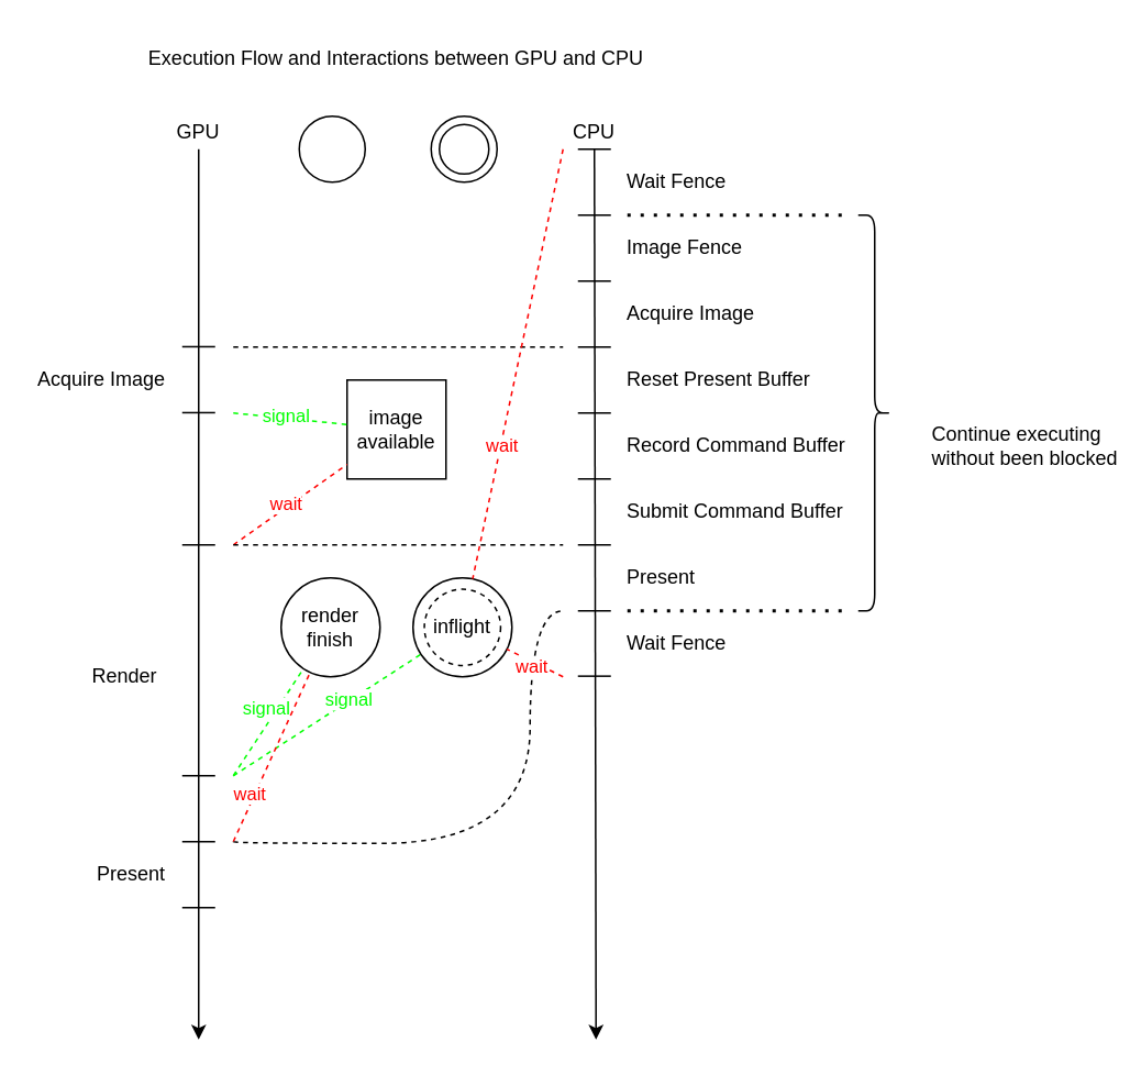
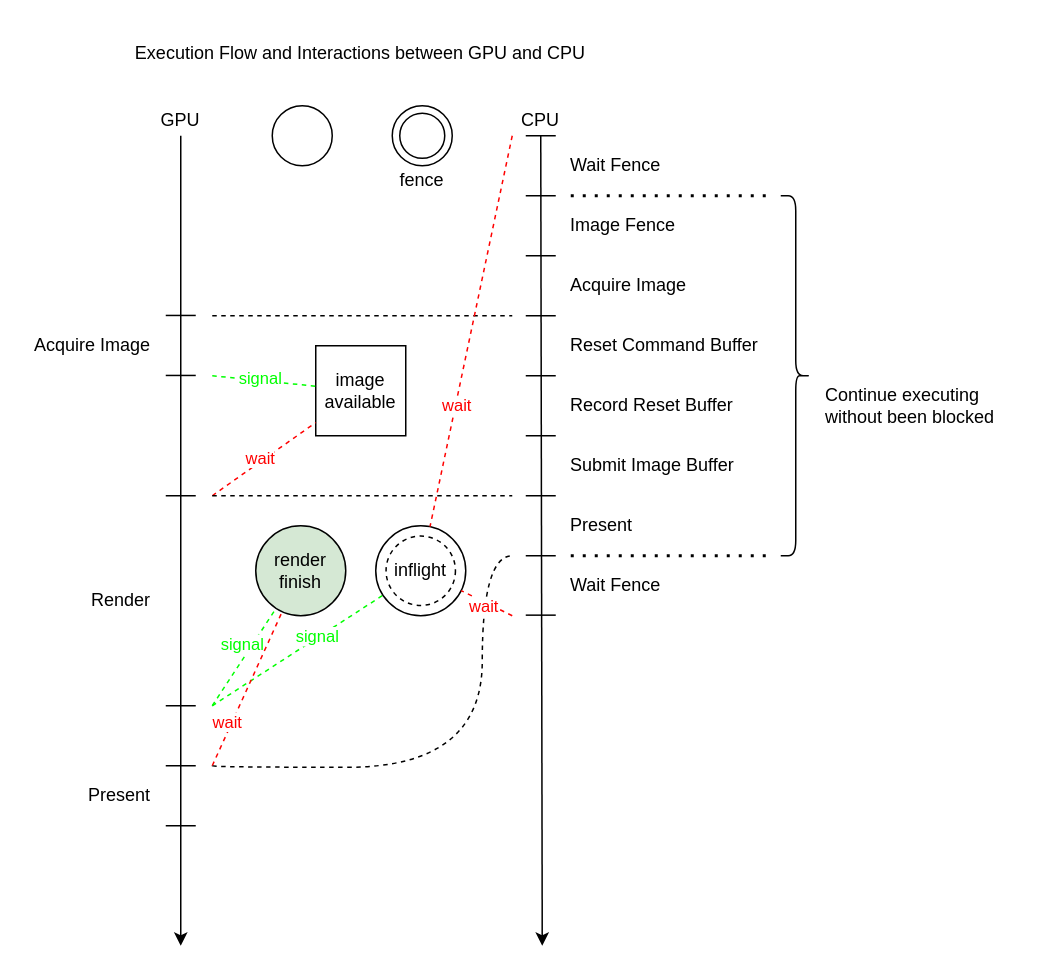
+ <mxCell id="61" value="fence" style="text;html=1;align=center;verticalAlign=middle;whiteSpace=wrap;rounded=0;" vertex="1" parent="1"><mxGeometry x="251" y="110" width="60" height="20" as="geometry" /></mxCell>
- <mxCell id="13" value="Reset Present Buffer" style="text;html=1;align=left;verticalAlign=middle;whiteSpace=wrap;rounded=0;spacingLeft=8;" vertex="1" parent="1"><mxGeometry x="370" y="220" width="140" height="20" as="geometry" /></mxCell>
+ <mxCell id="13" value="Reset Command Buffer" style="text;html=1;align=left;verticalAlign=middle;whiteSpace=wrap;rounded=0;spacingLeft=8;" vertex="1" parent="1"><mxGeometry x="370" y="220" width="140" height="20" as="geometry" /></mxCell>
- <mxCell id="15" value="Record Command Buffer" style="text;html=1;align=left;verticalAlign=middle;whiteSpace=wrap;rounded=0;spacingLeft=8;" vertex="1" parent="1"><mxGeometry x="370" y="260" width="150" height="20" as="geometry" /></mxCell>
+ <mxCell id="15" value="Record Reset Buffer" style="text;html=1;align=left;verticalAlign=middle;whiteSpace=wrap;rounded=0;spacingLeft=8;" vertex="1" parent="1"><mxGeometry x="370" y="260" width="150" height="20" as="geometry" /></mxCell>
- <mxCell id="19" value="Continue executing&lt;br&gt;without been blocked" style="text;html=1;align=left;verticalAlign=middle;whiteSpace=wrap;rounded=0;spacingLeft=8;" vertex="1" parent="1"><mxGeometry x="555" y="250" width="130" height="40" as="geometry" /></mxCell>
+ <mxCell id="19" value="Continue executing&lt;br&gt;without been blocked" style="text;html=1;align=left;verticalAlign=middle;whiteSpace=wrap;rounded=0;spacingLeft=8;" vertex="1" parent="1"><mxGeometry x="540" y="250" width="130" height="40" as="geometry" /></mxCell>
- <mxCell id="17" value="Submit Command Buffer" style="text;html=1;align=left;verticalAlign=middle;whiteSpace=wrap;rounded=0;spacingLeft=8;" vertex="1" parent="1"><mxGeometry x="370" y="300" width="150" height="20" as="geometry" /></mxCell>
+ <mxCell id="17" value="Submit Image Buffer" style="text;html=1;align=left;verticalAlign=middle;whiteSpace=wrap;rounded=0;spacingLeft=8;" vertex="1" parent="1"><mxGeometry x="370" y="300" width="150" height="20" as="geometry" /></mxCell>
- <mxCell id="31" value="render&lt;br&gt;finish" style="ellipse;whiteSpace=wrap;html=1;aspect=fixed;" vertex="1" parent="1"><mxGeometry x="170" y="350" width="60" height="60" as="geometry" /></mxCell>
+ <mxCell id="31" value="render&lt;br&gt;finish" style="ellipse;whiteSpace=wrap;html=1;aspect=fixed;fillColor=#d5e8d4;" vertex="1" parent="1"><mxGeometry x="170" y="350" width="60" height="60" as="geometry" /></mxCell>
- <mxCell id="25" value="Render" style="text;html=1;align=right;verticalAlign=middle;whiteSpace=wrap;rounded=0;spacingRight=8;" vertex="1" parent="1"><mxGeometry x="15" y="400" width="90" height="20" as="geometry" /></mxCell>
+ <mxCell id="25" value="Render" style="text;html=1;align=right;verticalAlign=middle;whiteSpace=wrap;rounded=0;spacingRight=8;" vertex="1" parent="1"><mxGeometry x="20" y="390" width="90" height="20" as="geometry" /></mxCell>
